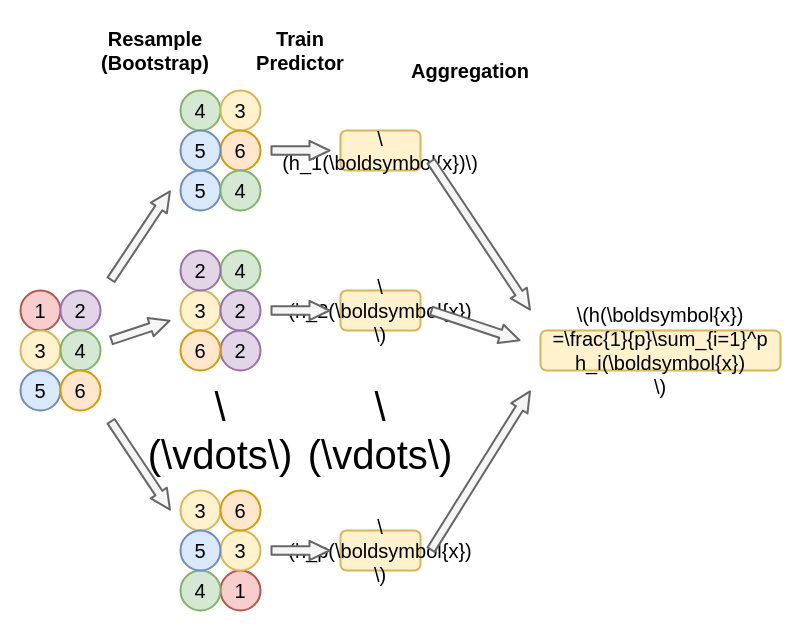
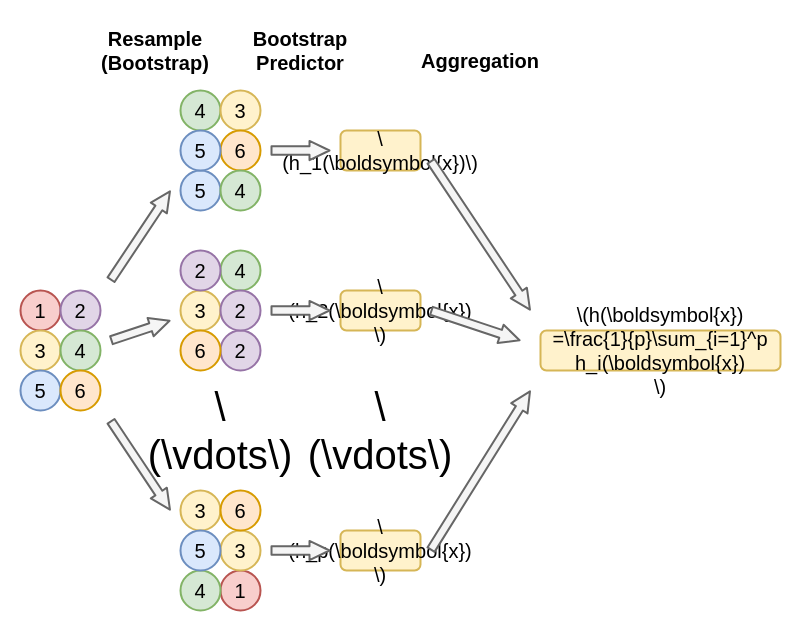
- <mxCell id="31" value="Train Predictor" style="text;html=1;strokeColor=none;fillColor=none;align=center;verticalAlign=middle;whiteSpace=wrap;rounded=0;fontSize=20;fontStyle=1" parent="1" vertex="1"><mxGeometry x="240" y="20" width="120" height="60" as="geometry" /></mxCell>
+ <mxCell id="31" value="Bootstrap Predictor" style="text;html=1;strokeColor=none;fillColor=none;align=center;verticalAlign=middle;whiteSpace=wrap;rounded=0;fontSize=20;fontStyle=1" parent="1" vertex="1"><mxGeometry x="240" y="20" width="120" height="60" as="geometry" /></mxCell>
- <mxCell id="32" value="Aggregation" style="text;html=1;strokeColor=none;fillColor=none;align=center;verticalAlign=middle;whiteSpace=wrap;rounded=0;fontSize=20;fontStyle=1" parent="1" vertex="1"><mxGeometry x="410" y="60" width="120" height="20" as="geometry" /></mxCell>
+ <mxCell id="32" value="Aggregation" style="text;html=1;strokeColor=none;fillColor=none;align=center;verticalAlign=middle;whiteSpace=wrap;rounded=0;fontSize=20;fontStyle=1" parent="1" vertex="1"><mxGeometry x="420" y="50" width="120" height="20" as="geometry" /></mxCell>
